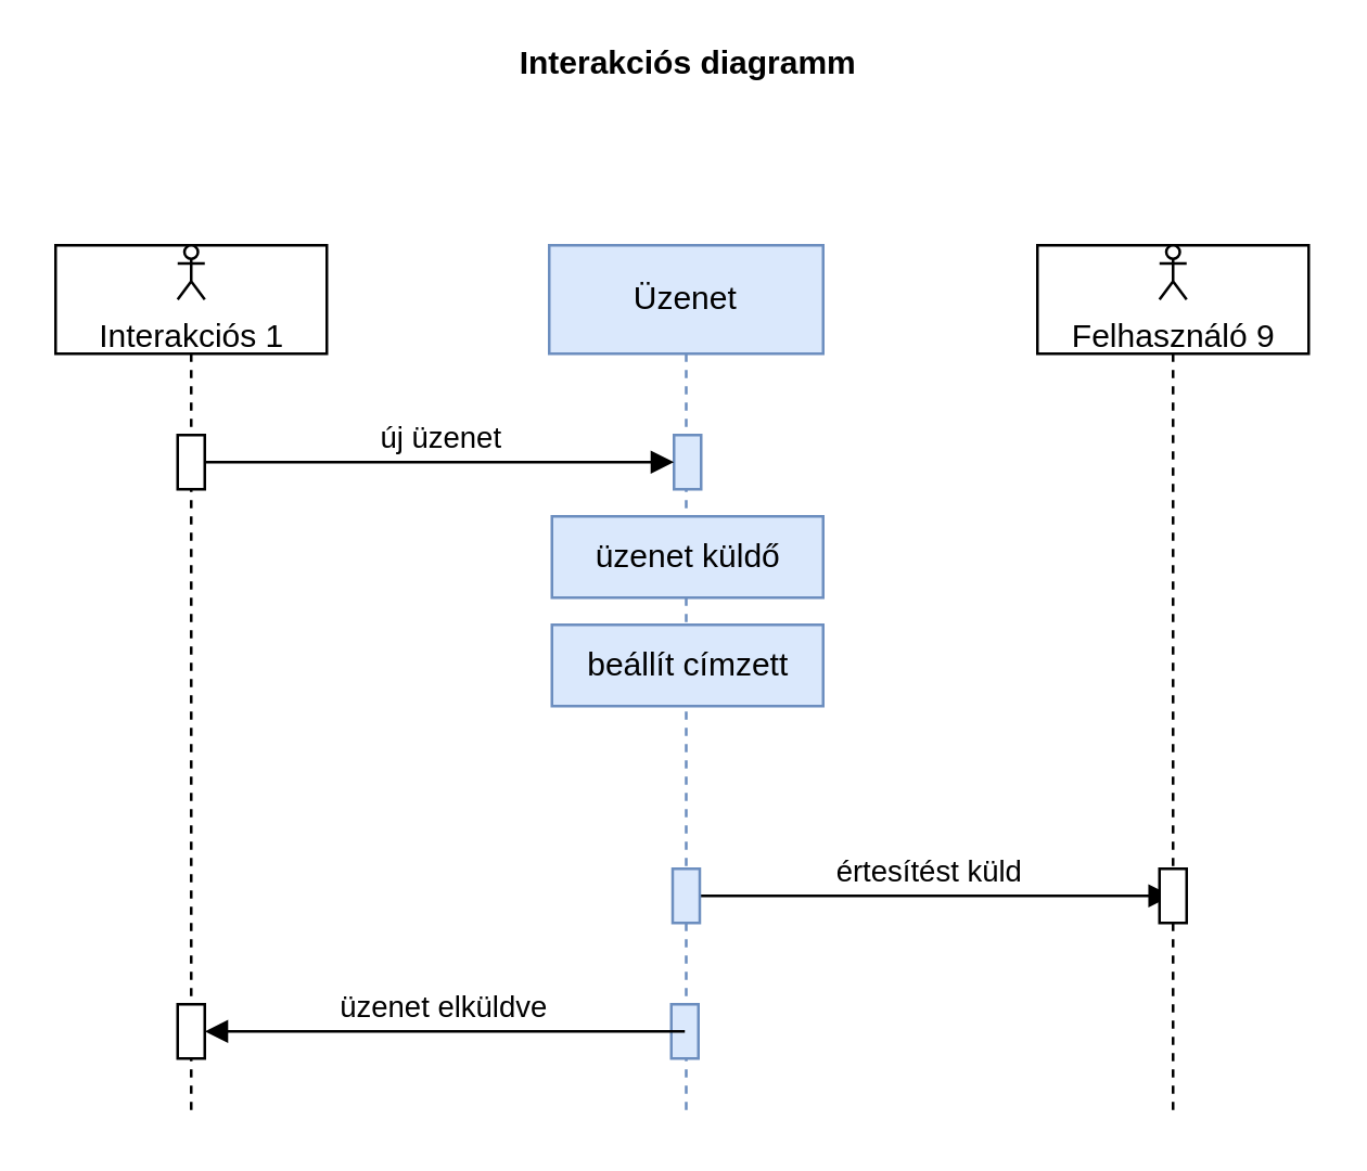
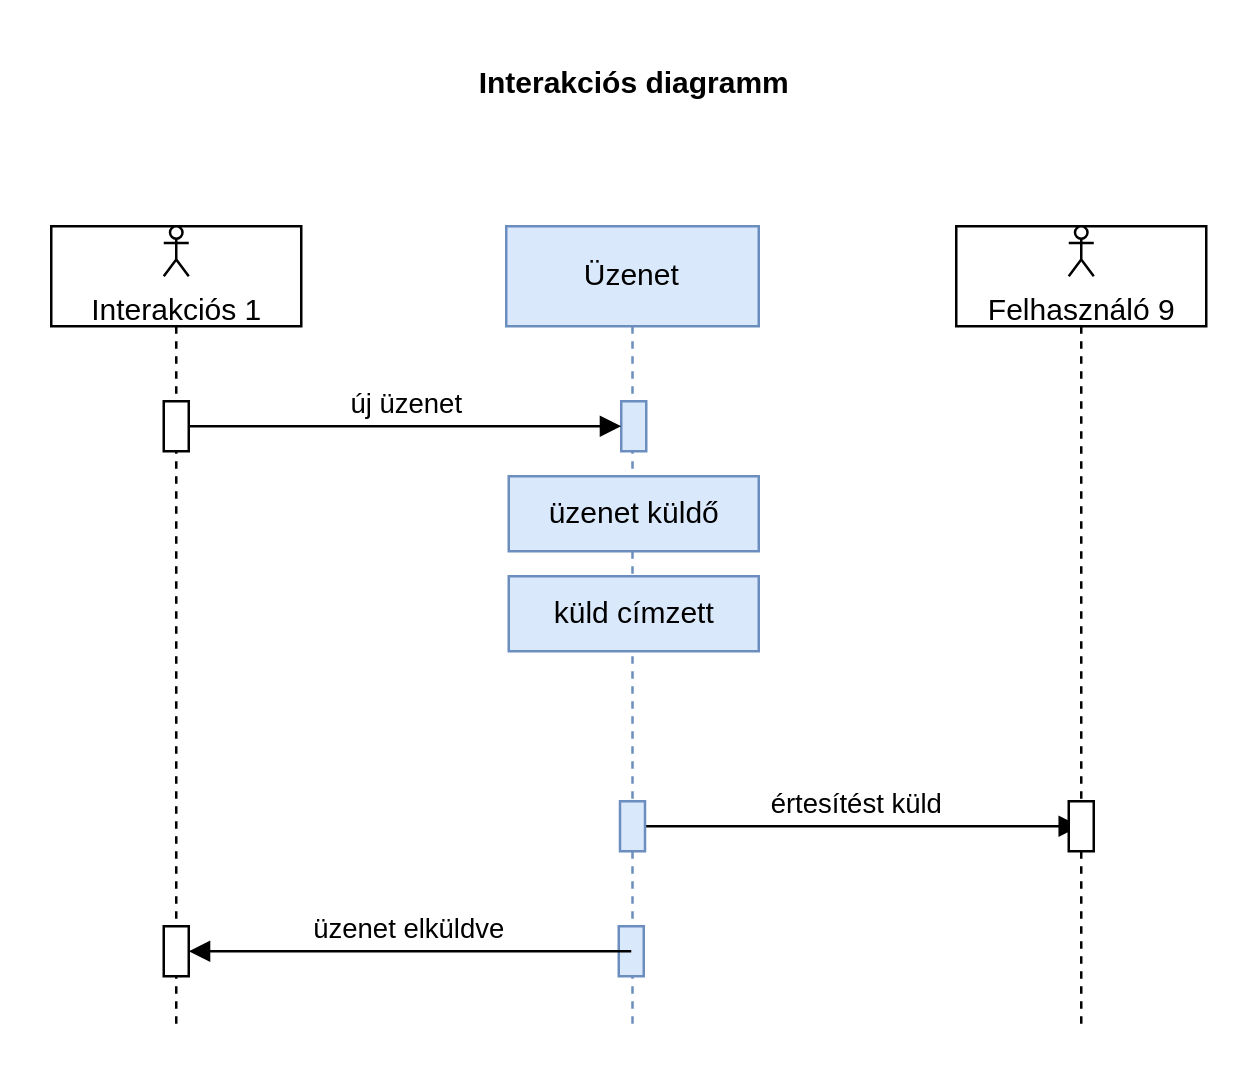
- <mxCell id="18" value="Interakciós diagramm" style="text;align=center;fontStyle=1;verticalAlign=middle;spacingLeft=3;spacingRight=3;strokeColor=none;rotatable=0;points=[[0,0.5],[1,0.5]];portConstraint=eastwest;html=1;" vertex="1" parent="1"><mxGeometry x="163.75" y="10" width="177.5" height="26" as="geometry" /></mxCell>
+ <mxCell id="18" value="Interakciós diagramm" style="text;align=center;fontStyle=1;verticalAlign=middle;spacingLeft=3;spacingRight=3;strokeColor=none;rotatable=0;points=[[0,0.5],[1,0.5]];portConstraint=eastwest;html=1;" vertex="1" parent="1"><mxGeometry x="163.75" y="20" width="177.5" height="26" as="geometry" /></mxCell>
- <mxCell id="10" value="beállít címzett" style="html=1;points=[];perimeter=orthogonalPerimeter;outlineConnect=0;targetShapes=umlLifeline;portConstraint=eastwest;newEdgeStyle={&quot;edgeStyle&quot;:&quot;elbowEdgeStyle&quot;,&quot;elbow&quot;:&quot;vertical&quot;,&quot;curved&quot;:0,&quot;rounded&quot;:0};fillColor=#dae8fc;strokeColor=#6c8ebf;" vertex="1" parent="6"><mxGeometry x="1" y="140" width="100" height="30" as="geometry" /></mxCell>
+ <mxCell id="10" value="küld címzett" style="html=1;points=[];perimeter=orthogonalPerimeter;outlineConnect=0;targetShapes=umlLifeline;portConstraint=eastwest;newEdgeStyle={&quot;edgeStyle&quot;:&quot;elbowEdgeStyle&quot;,&quot;elbow&quot;:&quot;vertical&quot;,&quot;curved&quot;:0,&quot;rounded&quot;:0};fillColor=#dae8fc;strokeColor=#6c8ebf;" vertex="1" parent="6"><mxGeometry x="1" y="140" width="100" height="30" as="geometry" /></mxCell>
